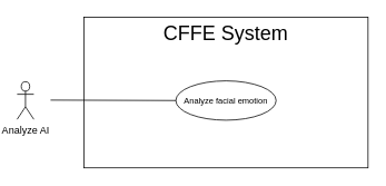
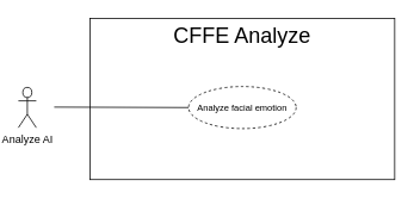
- <mxCell id="3" value="&lt;span style=&quot;font-size: 24px&quot;&gt;CFFE System&lt;/span&gt;" style="text;html=1;strokeColor=none;fillColor=none;align=center;verticalAlign=middle;whiteSpace=wrap;rounded=0;" parent="1" vertex="1"><mxGeometry x="105" y="30" width="330" height="20" as="geometry" /></mxCell>
+ <mxCell id="3" value="&lt;span style=&quot;font-size: 24px&quot;&gt;CFFE Analyze&lt;/span&gt;" style="text;html=1;strokeColor=none;fillColor=none;align=center;verticalAlign=middle;whiteSpace=wrap;rounded=0;" parent="1" vertex="1"><mxGeometry x="105" y="30" width="330" height="20" as="geometry" /></mxCell>
- <mxCell id="5" value="&lt;span style=&quot;font-size: 10px&quot;&gt;Analyze facial emotion&lt;/span&gt;" style="ellipse;whiteSpace=wrap;html=1;fillColor=#ffffff;gradientColor=none;" parent="1" vertex="1"><mxGeometry x="210" y="96" width="120" height="47" as="geometry" /></mxCell>
+ <mxCell id="5" value="&lt;span style=&quot;font-size: 10px&quot;&gt;Analyze facial emotion&lt;/span&gt;" style="ellipse;whiteSpace=wrap;html=1;fillColor=#ffffff;gradientColor=none;dashed=1;" parent="1" vertex="1"><mxGeometry x="210" y="96" width="120" height="47" as="geometry" /></mxCell>
